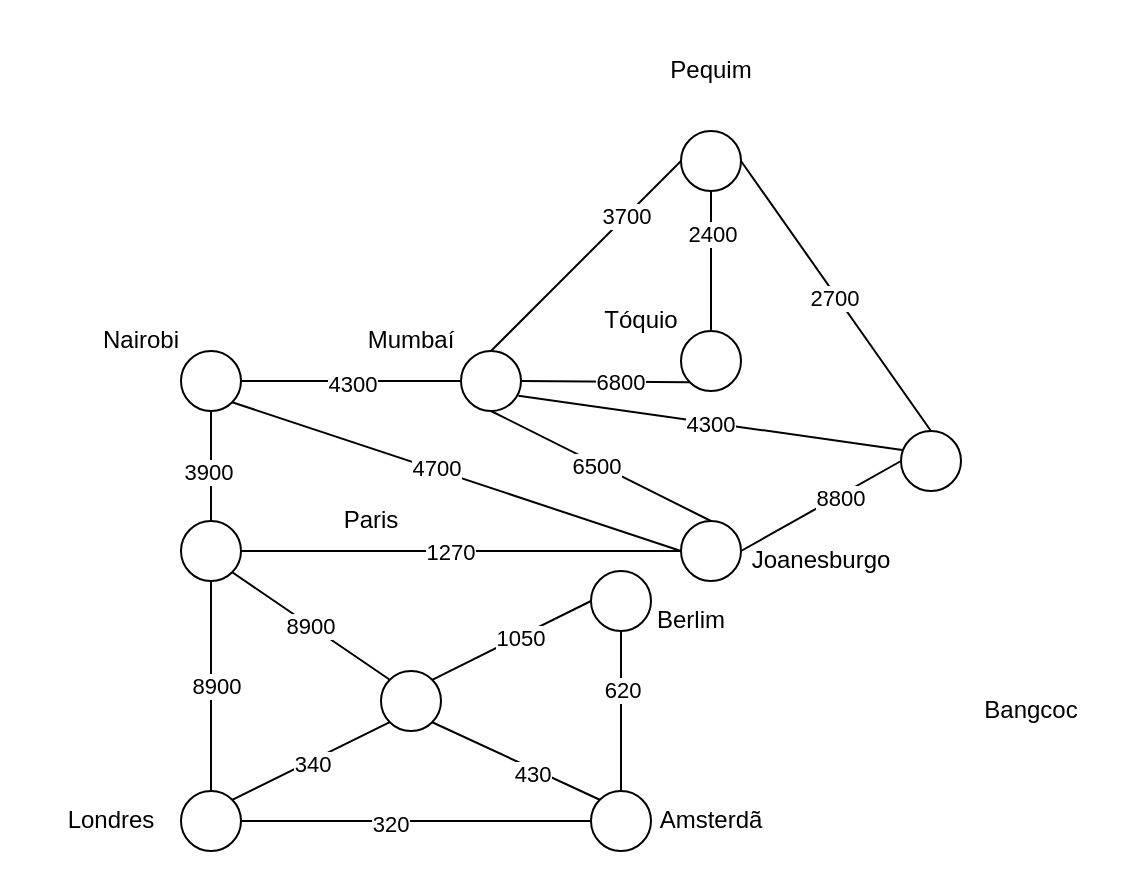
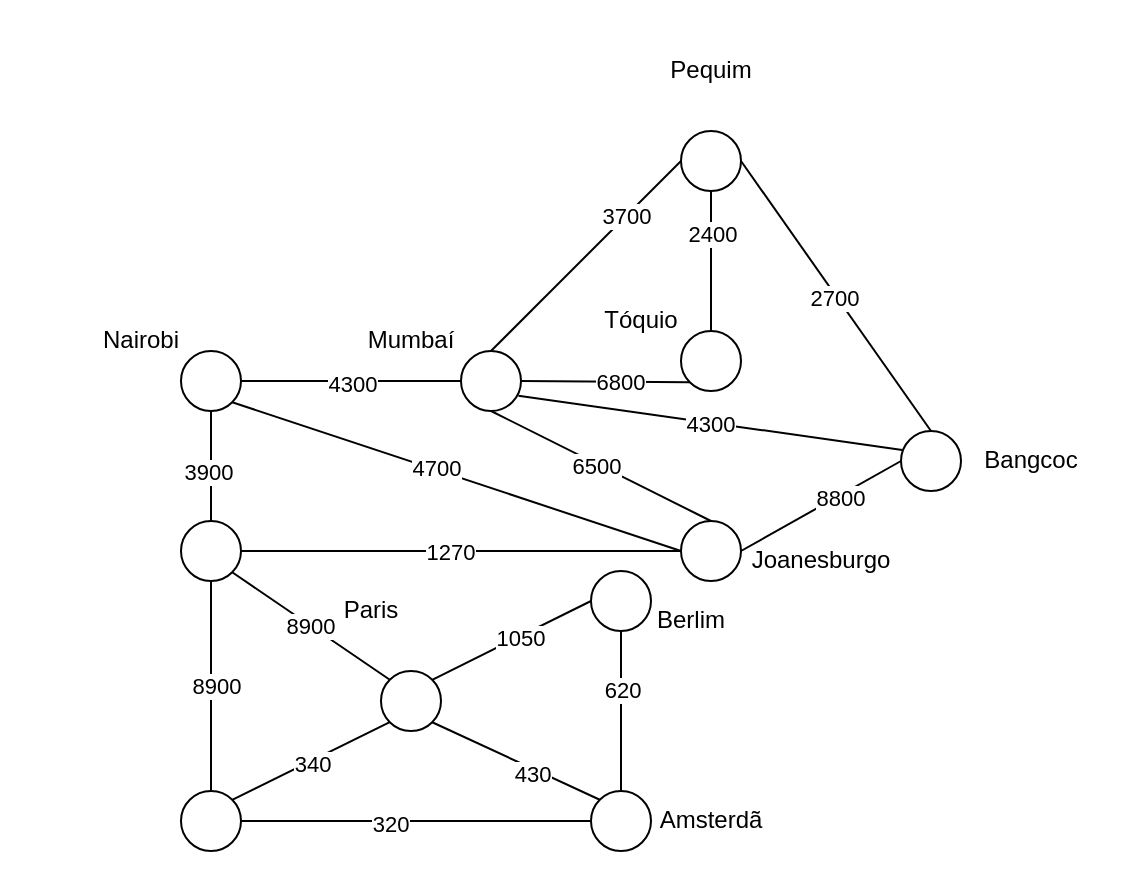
- <mxCell id="17" value="Paris" style="text;html=1;align=center;verticalAlign=middle;resizable=0;points=[];autosize=1;strokeColor=none;fillColor=none;" parent="1" vertex="1"><mxGeometry x="160" y="245" width="50" height="30" as="geometry" /></mxCell>
+ <mxCell id="17" value="Paris" style="text;html=1;align=center;verticalAlign=middle;resizable=0;points=[];autosize=1;strokeColor=none;fillColor=none;" parent="1" vertex="1"><mxGeometry x="160" y="290" width="50" height="30" as="geometry" /></mxCell>
- <mxCell id="38" value="Bangcoc" style="text;html=1;align=center;verticalAlign=middle;resizable=0;points=[];autosize=1;strokeColor=none;fillColor=none;" parent="1" vertex="1"><mxGeometry x="480" y="340" width="70" height="30" as="geometry" /></mxCell>
+ <mxCell id="38" value="Bangcoc" style="text;html=1;align=center;verticalAlign=middle;resizable=0;points=[];autosize=1;strokeColor=none;fillColor=none;" parent="1" vertex="1"><mxGeometry x="480" y="215" width="70" height="30" as="geometry" /></mxCell>
- <mxCell id="23" value="Londres" style="text;html=1;align=center;verticalAlign=middle;resizable=0;points=[];autosize=1;strokeColor=none;fillColor=none;" parent="1" vertex="1"><mxGeometry x="20" y="395" width="70" height="30" as="geometry" /></mxCell>
